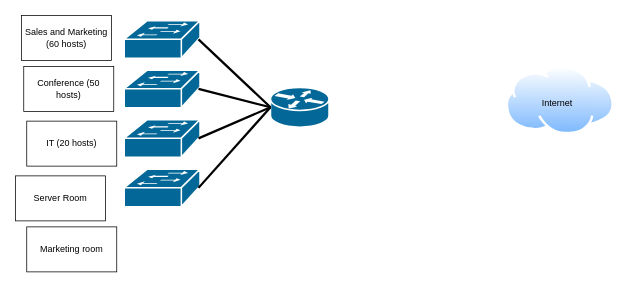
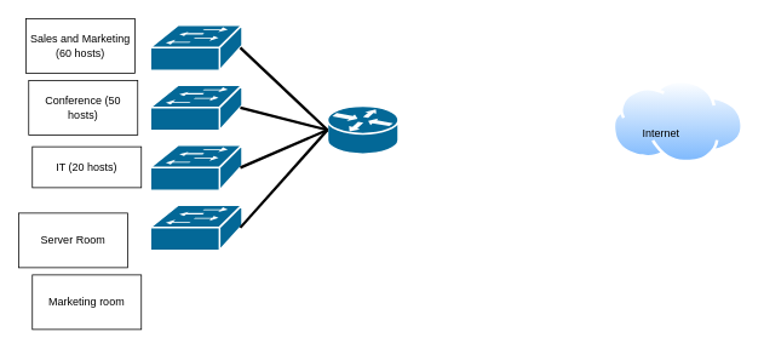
- <mxCell id="17" value="Internet" style="text;whiteSpace=wrap;html=1;" vertex="1" parent="1"><mxGeometry x="719.52" y="123" width="53.4" height="36" as="geometry" /></mxCell>
+ <mxCell id="17" value="Internet" style="text;whiteSpace=wrap;html=1;" vertex="1" parent="1"><mxGeometry x="704.52" y="133" width="53.4" height="36" as="geometry" /></mxCell>
- <mxCell id="4" value="IT (20 hosts)" style="rounded=0;whiteSpace=wrap;html=1;" vertex="1" parent="1"><mxGeometry x="35" y="161" width="120" height="60" as="geometry" /></mxCell>
+ <mxCell id="4" value="IT (20 hosts)" style="rounded=0;whiteSpace=wrap;html=1;" vertex="1" parent="1"><mxGeometry x="35" y="161" width="120" height="45" as="geometry" /></mxCell>
